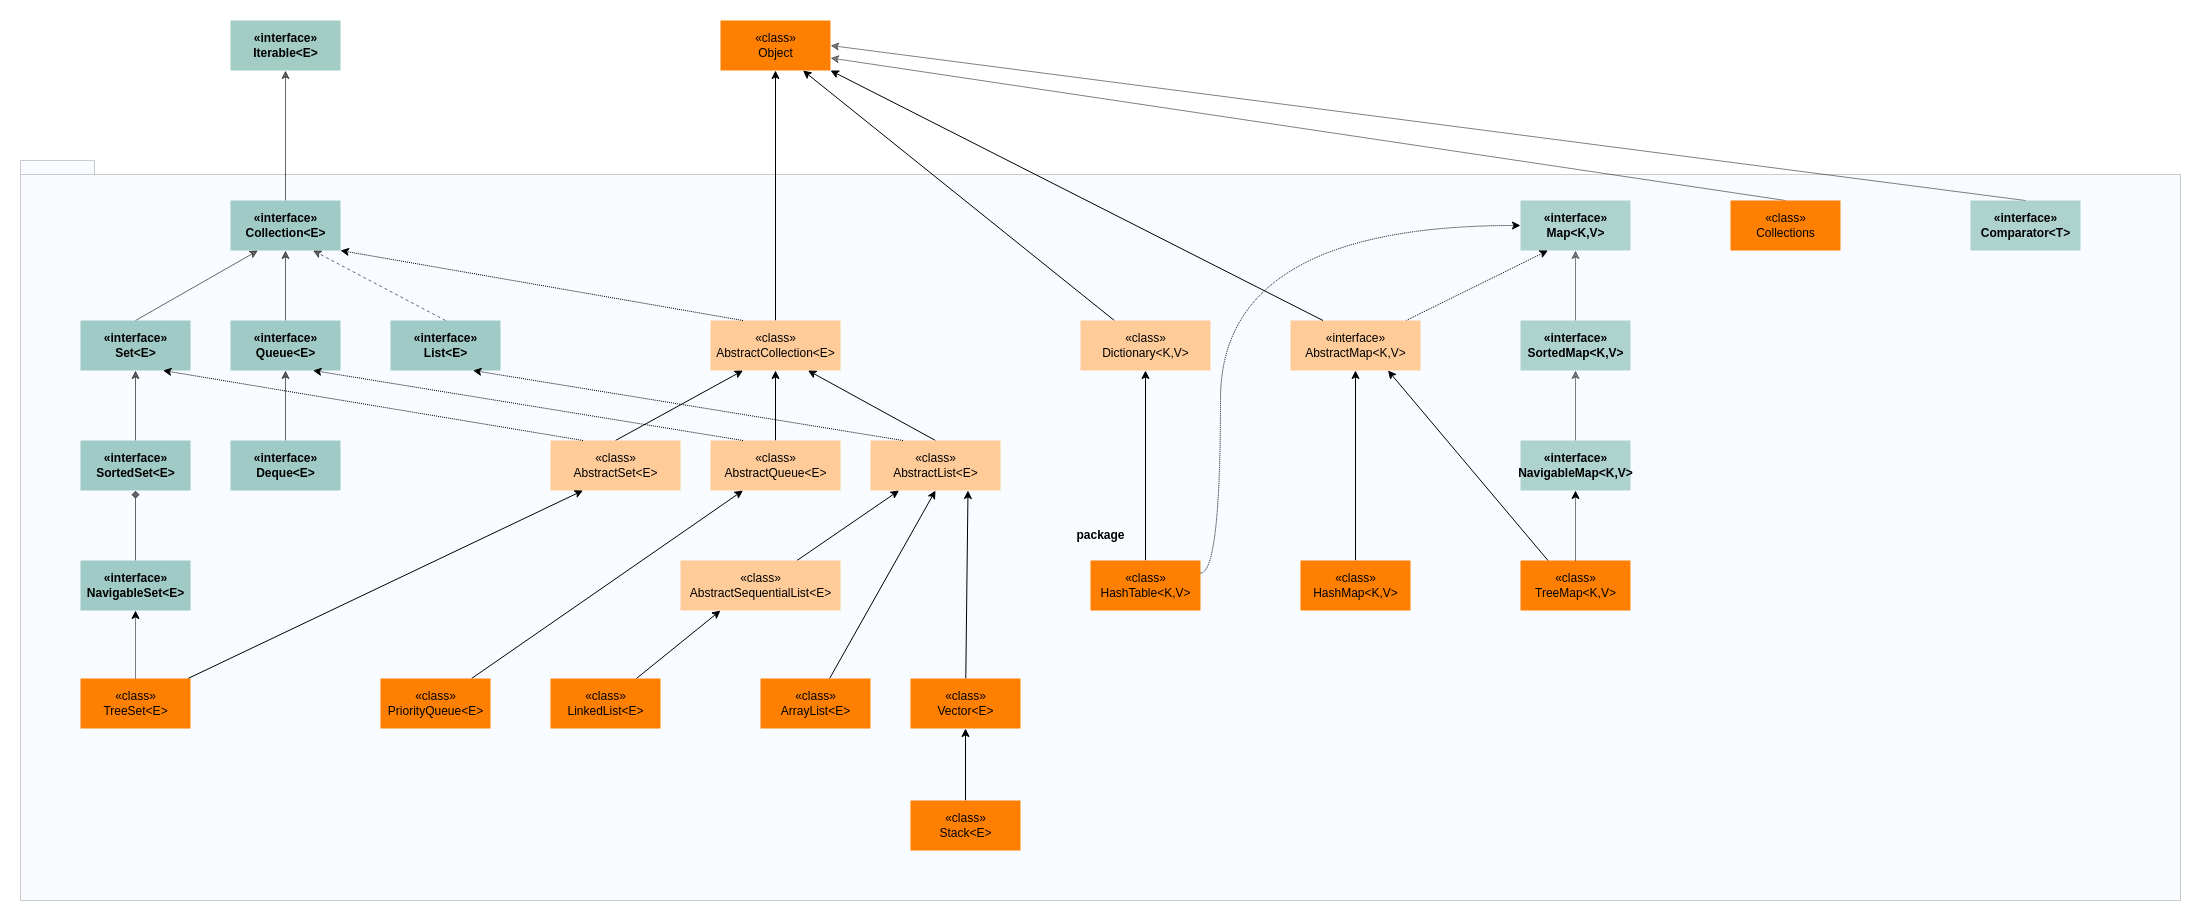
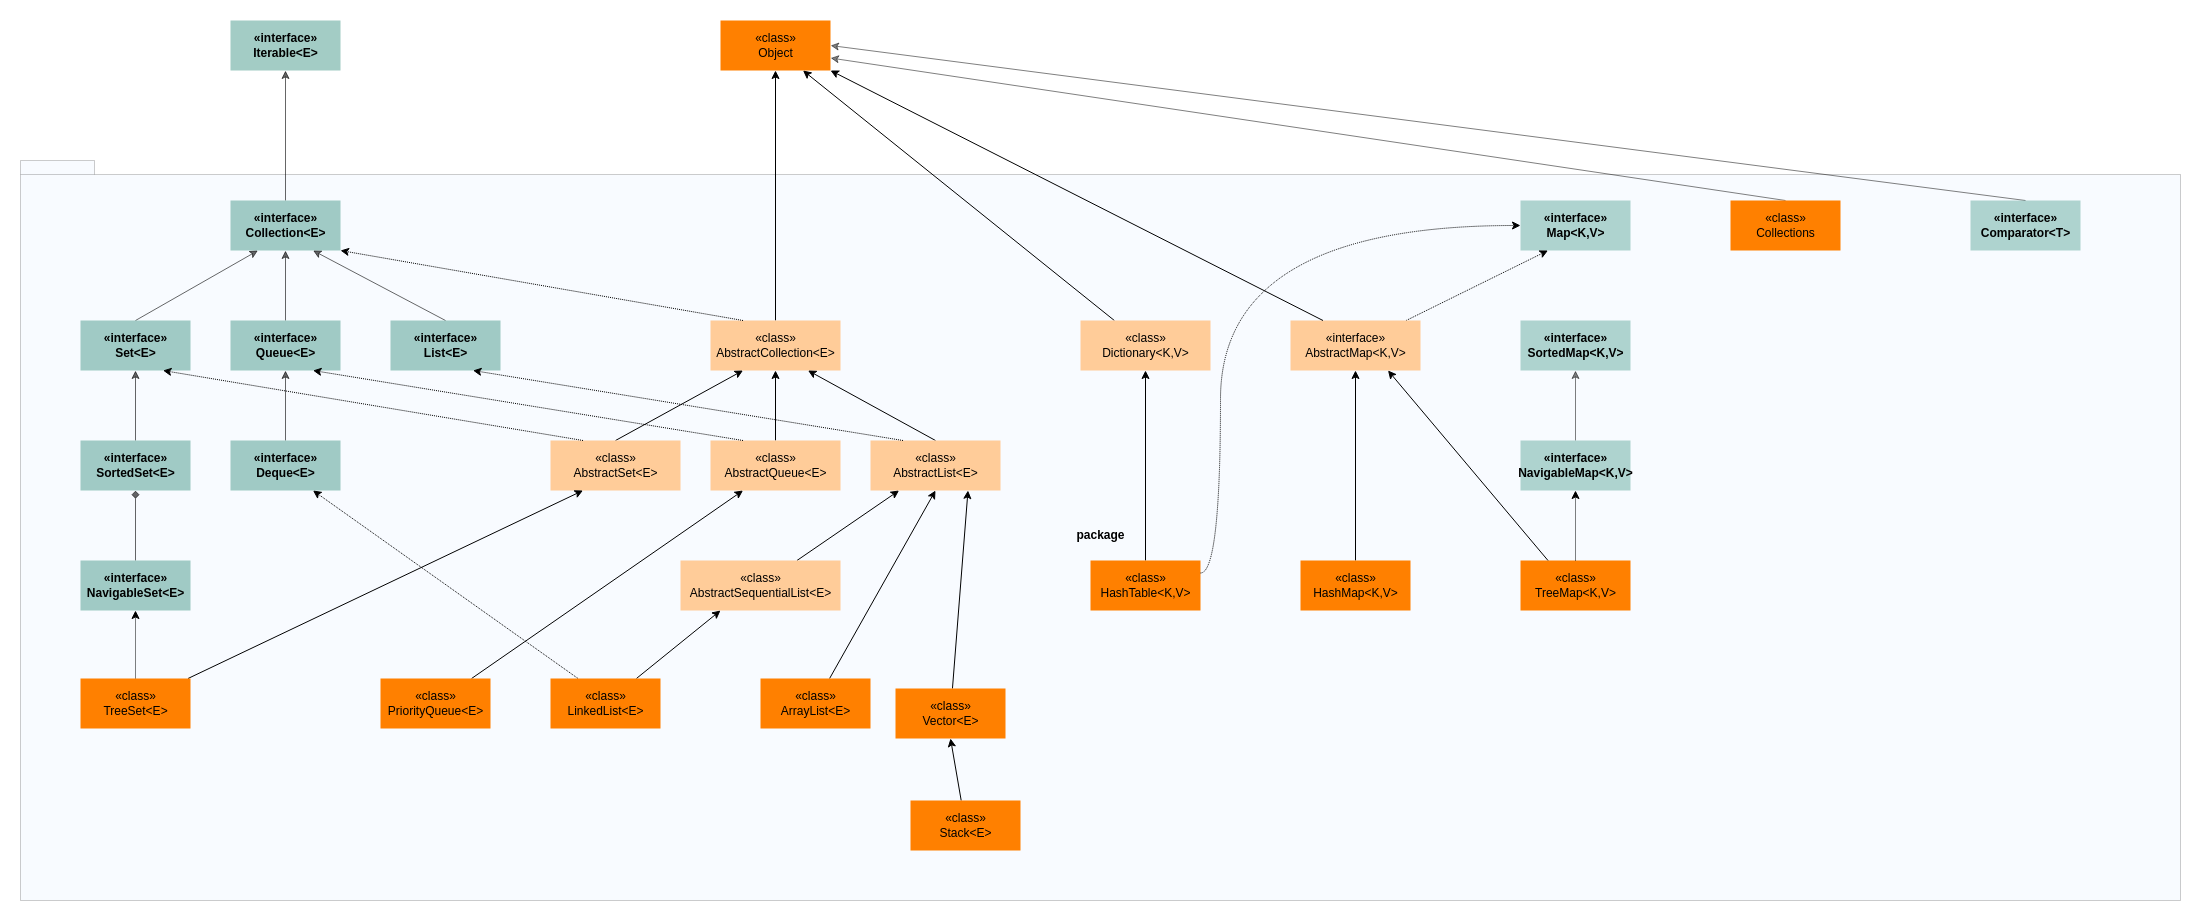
- <mxCell id="10" value="" style="edgeStyle=none;rounded=0;orthogonalLoop=1;jettySize=auto;html=1;entryX=0.75;entryY=1;entryDx=0;entryDy=0;exitX=0.5;exitY=0;exitDx=0;exitDy=0;opacity=60;fontStyle=1;dashed=1;" edge="1" parent="1" source="11" target="5"><mxGeometry relative="1" as="geometry" /></mxCell>
+ <mxCell id="10" value="" style="edgeStyle=none;rounded=0;orthogonalLoop=1;jettySize=auto;html=1;entryX=0.75;entryY=1;entryDx=0;entryDy=0;exitX=0.5;exitY=0;exitDx=0;exitDy=0;opacity=60;fontStyle=1" edge="1" parent="1" source="11" target="5"><mxGeometry relative="1" as="geometry" /></mxCell>
- <mxCell id="48" value="" style="rounded=0;orthogonalLoop=1;jettySize=auto;html=1;opacity=50;fontStyle=1" edge="1" parent="1" source="49" target="27"><mxGeometry relative="1" as="geometry" /></mxCell>
+ <mxCell id="34" value="" style="edgeStyle=none;rounded=0;orthogonalLoop=1;jettySize=auto;html=1;dashed=1;dashPattern=1 1;entryX=0.75;entryY=1;entryDx=0;entryDy=0;exitX=0.25;exitY=0;exitDx=0;exitDy=0;" edge="1" parent="1" source="39" target="17"><mxGeometry relative="1" as="geometry"><mxPoint x="440" y="598" as="targetPoint" /></mxGeometry></mxCell>
- <mxCell id="37" value="«class»&lt;br&gt;Vector&amp;lt;E&amp;gt;" style="html=1;fillColor=#FF8000;strokeColor=none;" vertex="1" parent="1"><mxGeometry x="910" y="678" width="110" height="50" as="geometry" /></mxCell>
+ <mxCell id="37" value="«class»&lt;br&gt;Vector&amp;lt;E&amp;gt;" style="html=1;fillColor=#FF8000;strokeColor=none;" vertex="1" parent="1"><mxGeometry x="895" y="688" width="110" height="50" as="geometry" /></mxCell>
